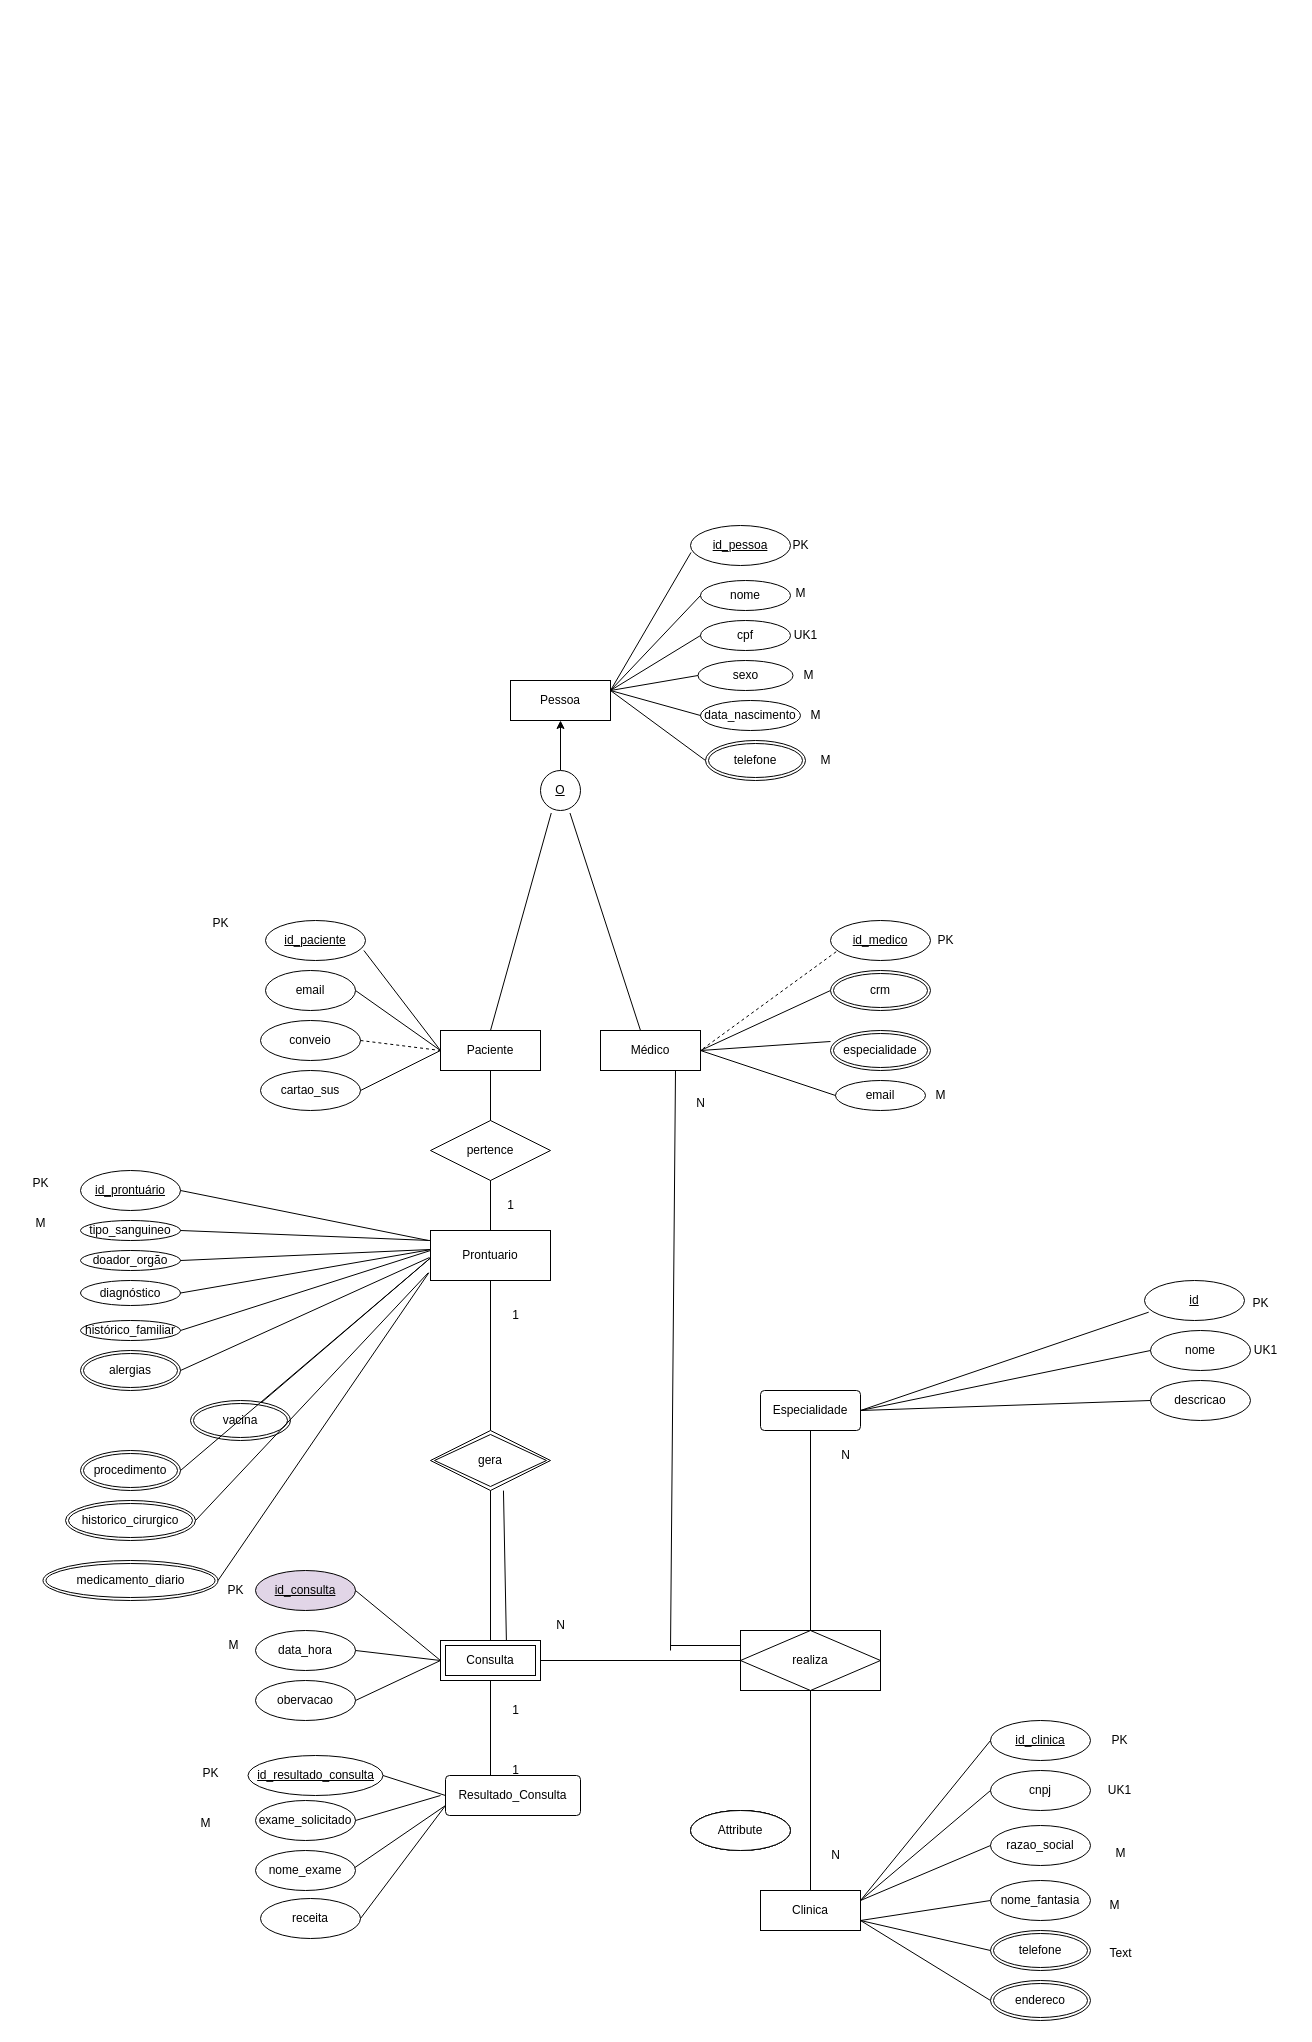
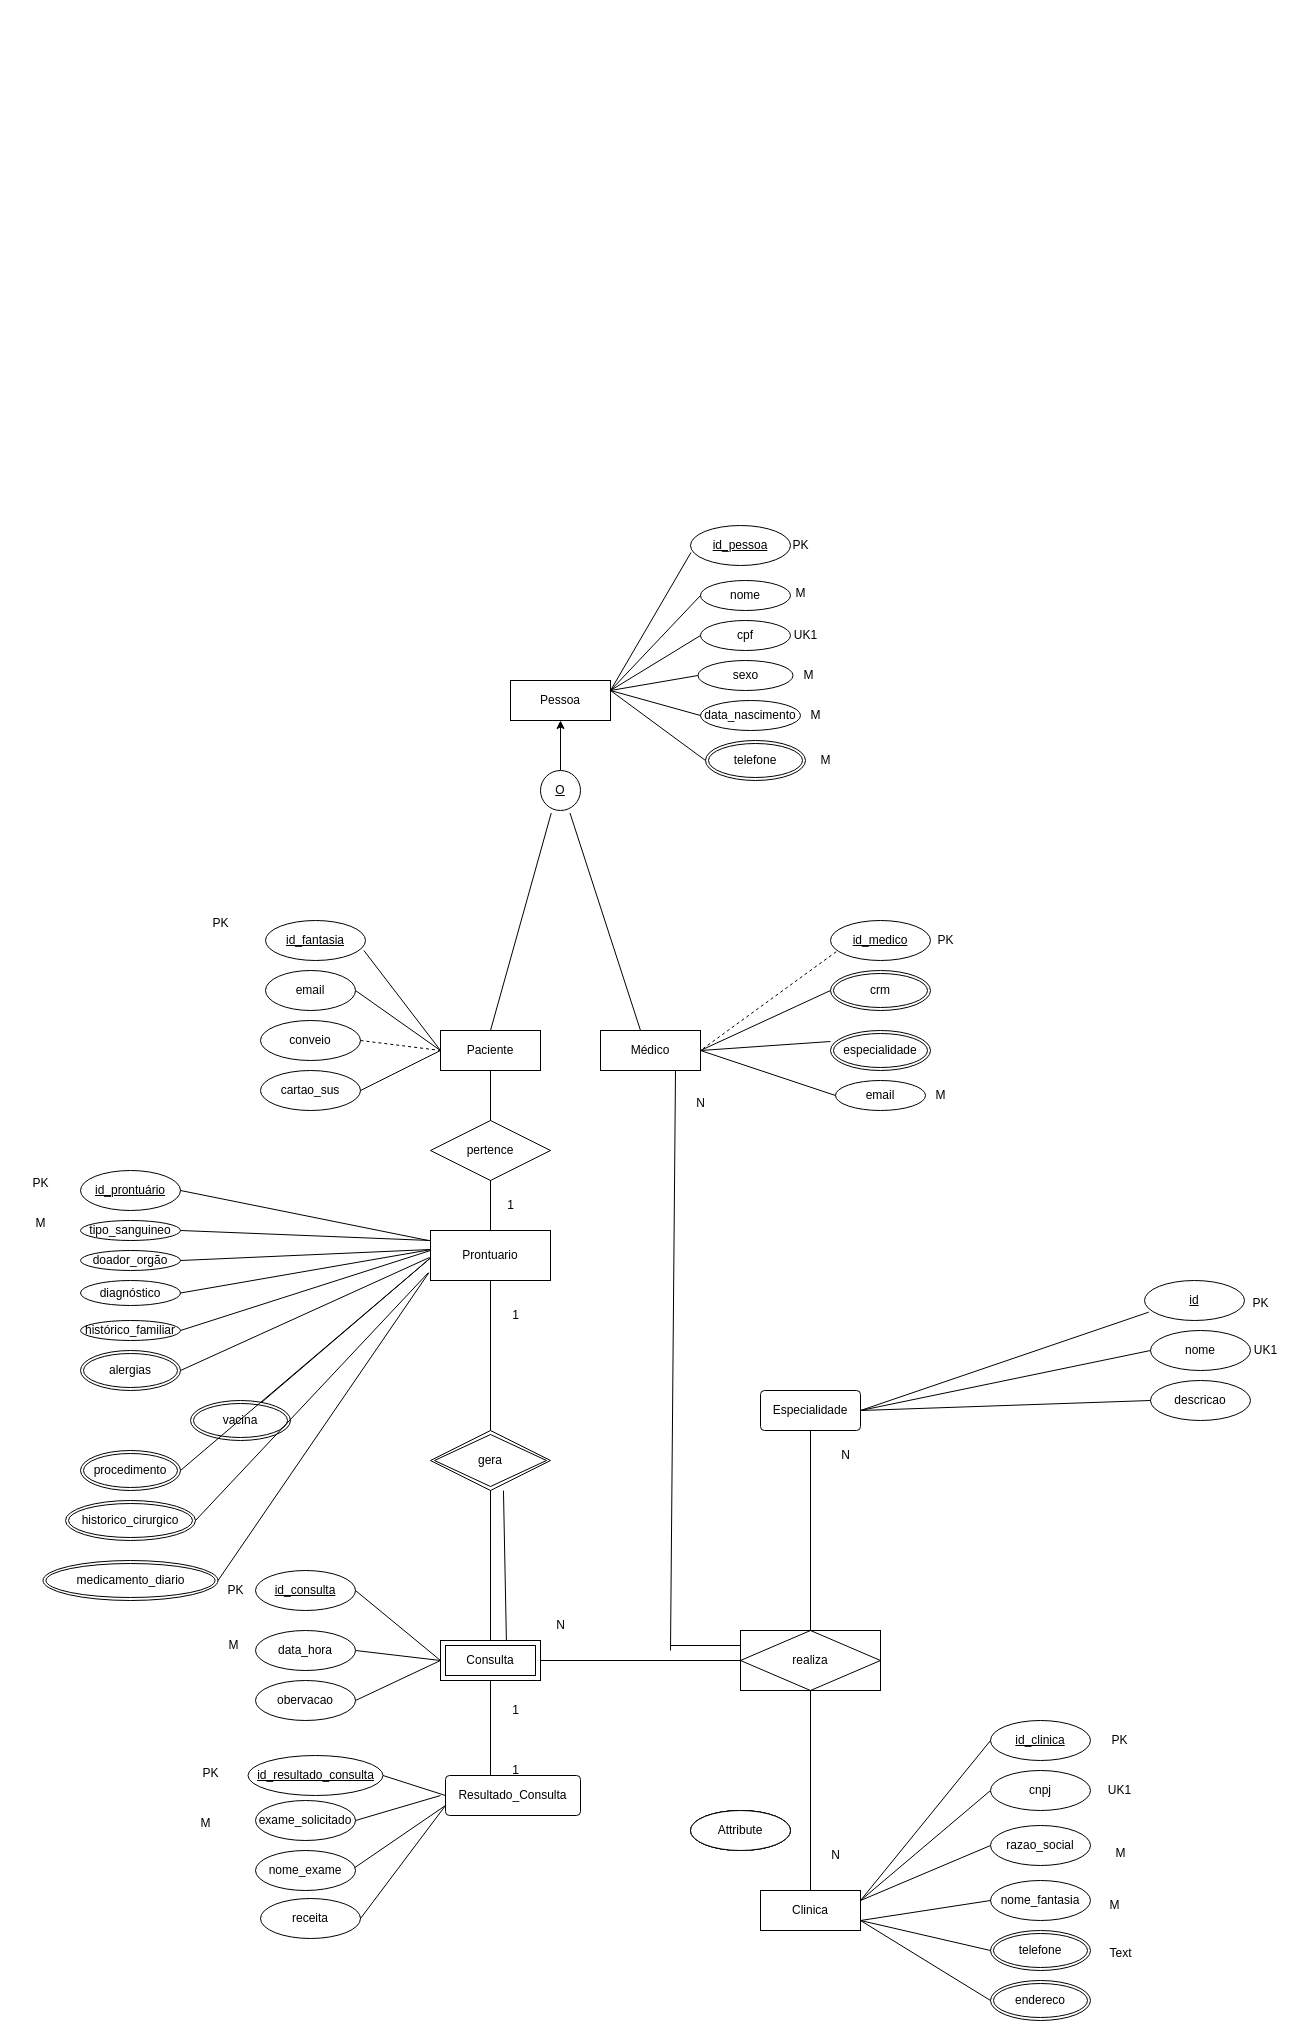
- <mxCell id="24" value="id_paciente" style="ellipse;whiteSpace=wrap;html=1;align=center;fontStyle=4;" vertex="1" parent="1"><mxGeometry x="265" y="920" width="100" height="40" as="geometry" /></mxCell>
+ <mxCell id="24" value="id_fantasia" style="ellipse;whiteSpace=wrap;html=1;align=center;fontStyle=4;" vertex="1" parent="1"><mxGeometry x="265" y="920" width="100" height="40" as="geometry" /></mxCell>
- <mxCell id="72" value="id_consulta" style="ellipse;whiteSpace=wrap;html=1;align=center;fontStyle=4;fillColor=#e1d5e7;" vertex="1" parent="1"><mxGeometry x="255" y="1570" width="100" height="40" as="geometry" /></mxCell>
+ <mxCell id="72" value="id_consulta" style="ellipse;whiteSpace=wrap;html=1;align=center;fontStyle=4;" vertex="1" parent="1"><mxGeometry x="255" y="1570" width="100" height="40" as="geometry" /></mxCell>
